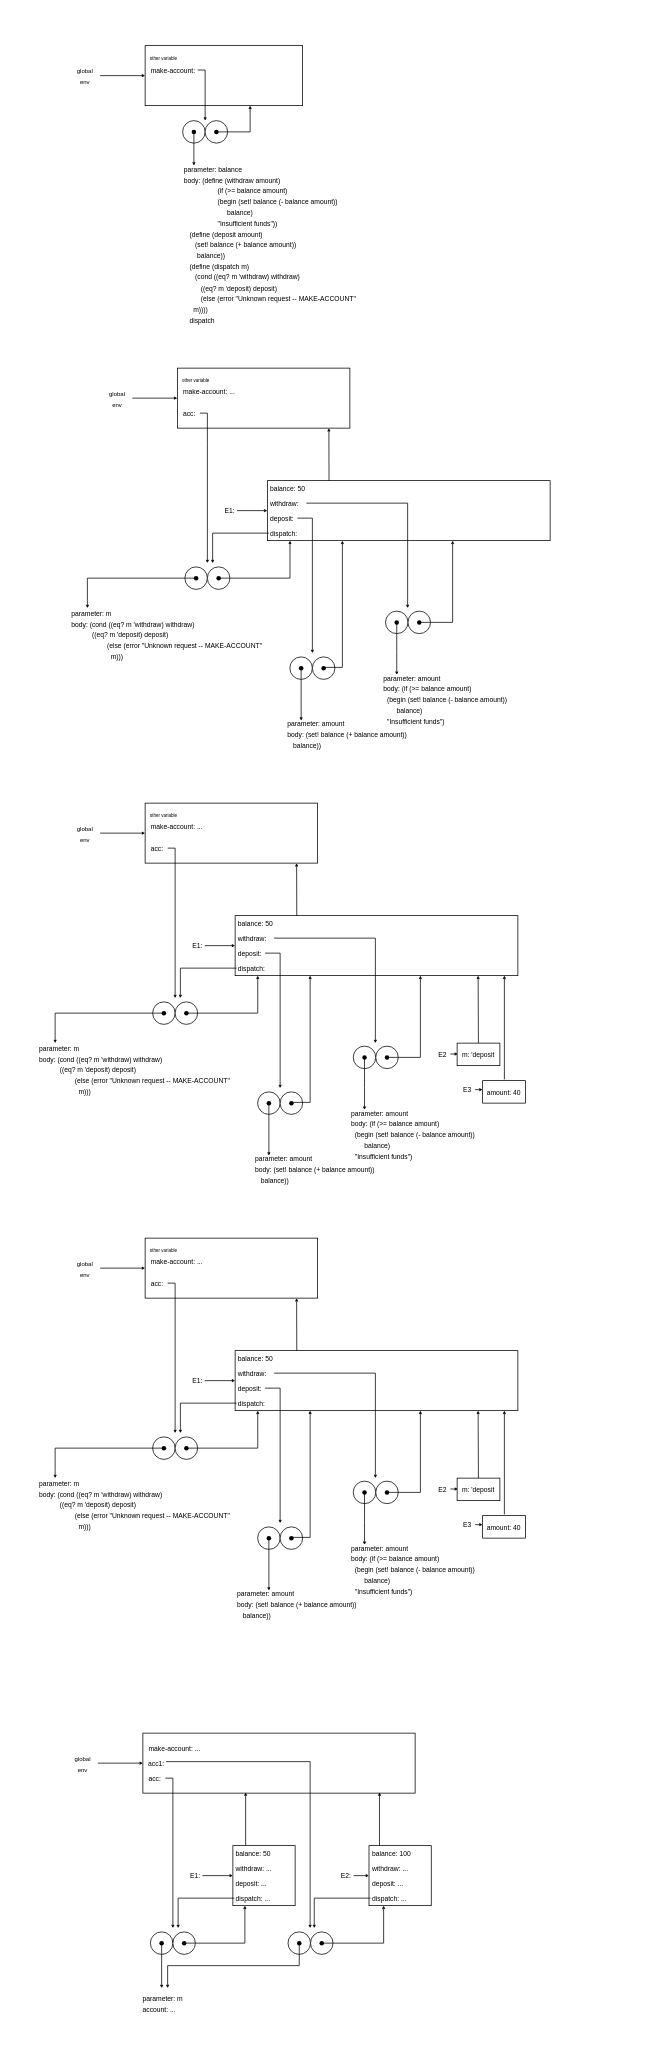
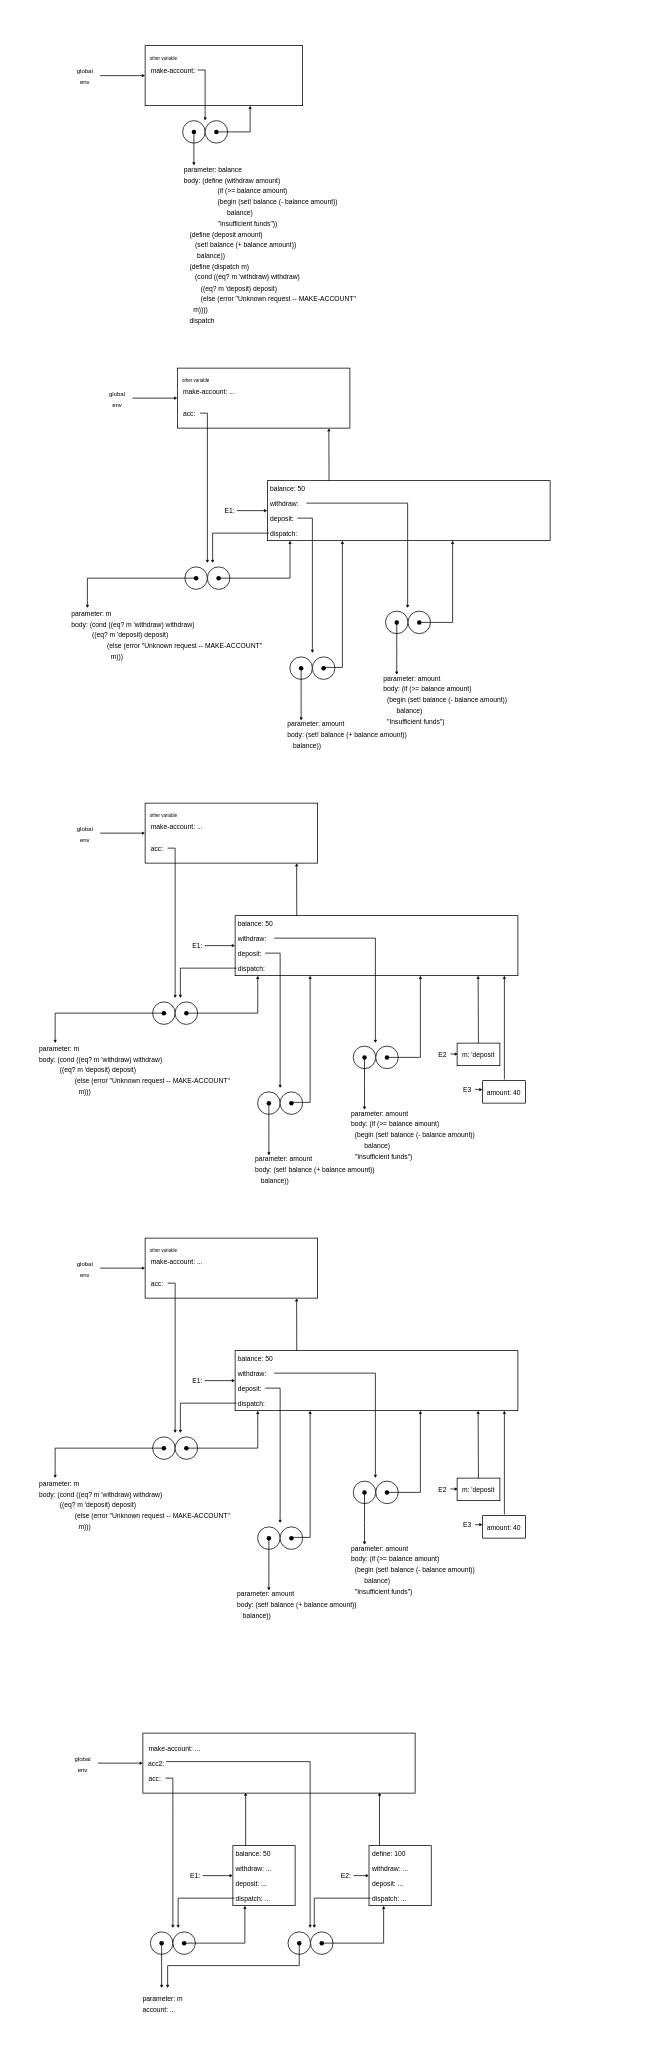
- <mxCell id="175" value="&lt;font&gt;&lt;span style=&quot;font-size: 9px&quot;&gt;acc1:&amp;nbsp;&lt;/span&gt;&lt;br&gt;&lt;/font&gt;" style="text;html=1;strokeColor=none;fillColor=none;align=center;verticalAlign=middle;whiteSpace=wrap;rounded=0;" vertex="1" parent="1"><mxGeometry x="195.5" y="2340" width="27" height="20" as="geometry" /></mxCell>
+ <mxCell id="175" value="&lt;font&gt;&lt;span style=&quot;font-size: 9px&quot;&gt;acc2:&amp;nbsp;&lt;/span&gt;&lt;br&gt;&lt;/font&gt;" style="text;html=1;strokeColor=none;fillColor=none;align=center;verticalAlign=middle;whiteSpace=wrap;rounded=0;" vertex="1" parent="1"><mxGeometry x="195.5" y="2340" width="27" height="20" as="geometry" /></mxCell>
- <mxCell id="184" value="&lt;font style=&quot;font-size: 9px&quot;&gt;balance: 100&lt;/font&gt;" style="text;html=1;strokeColor=none;fillColor=none;align=left;verticalAlign=middle;whiteSpace=wrap;rounded=0;" vertex="1" parent="1"><mxGeometry x="493.5" y="2460" width="60" height="20" as="geometry" /></mxCell>
+ <mxCell id="184" value="&lt;font style=&quot;font-size: 9px&quot;&gt;define: 100&lt;/font&gt;" style="text;html=1;strokeColor=none;fillColor=none;align=left;verticalAlign=middle;whiteSpace=wrap;rounded=0;" vertex="1" parent="1"><mxGeometry x="493.5" y="2460" width="60" height="20" as="geometry" /></mxCell>
